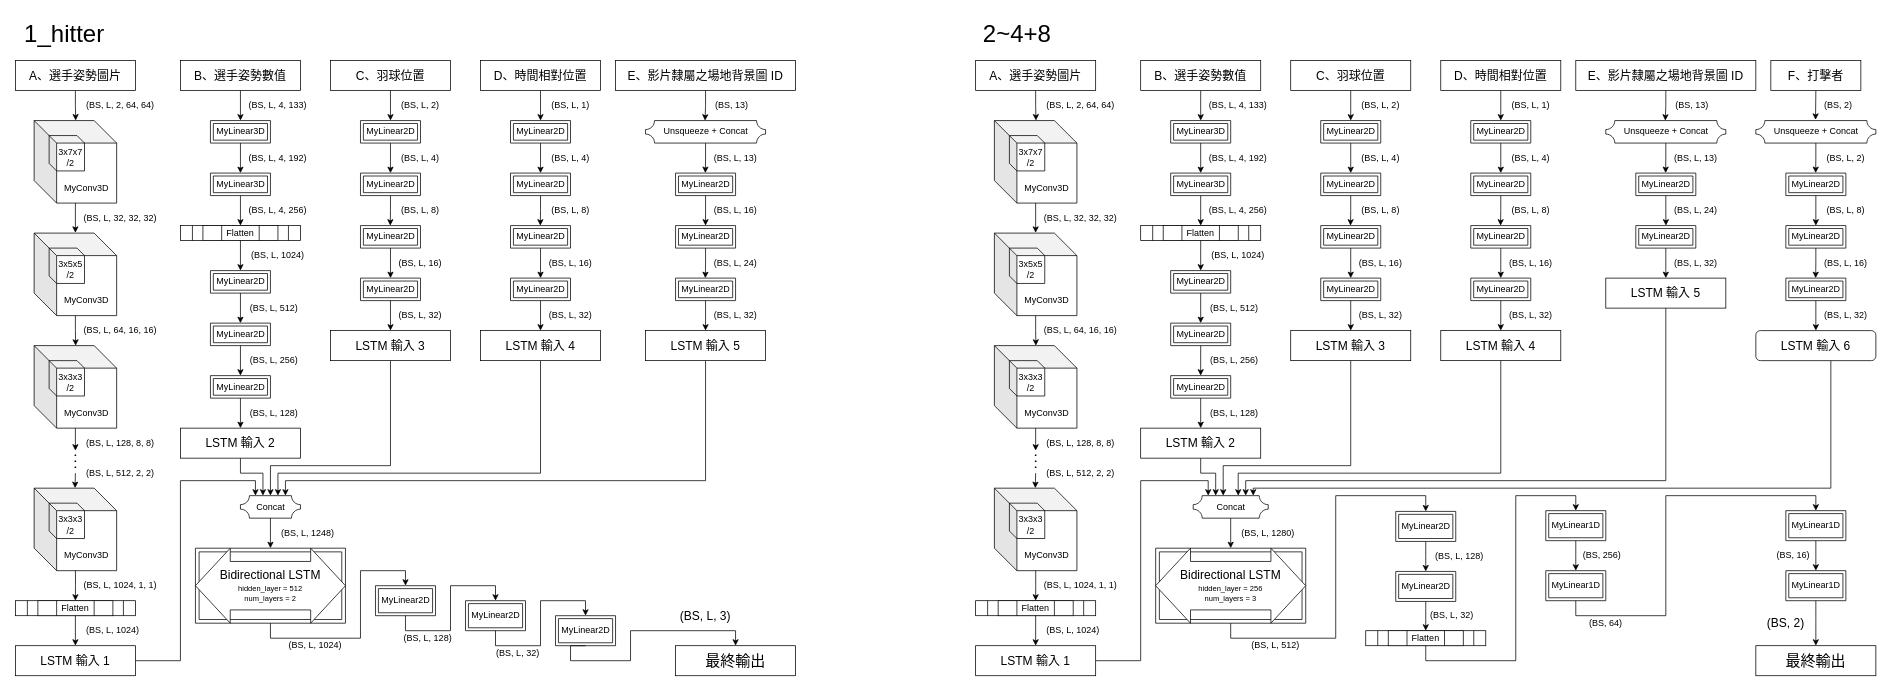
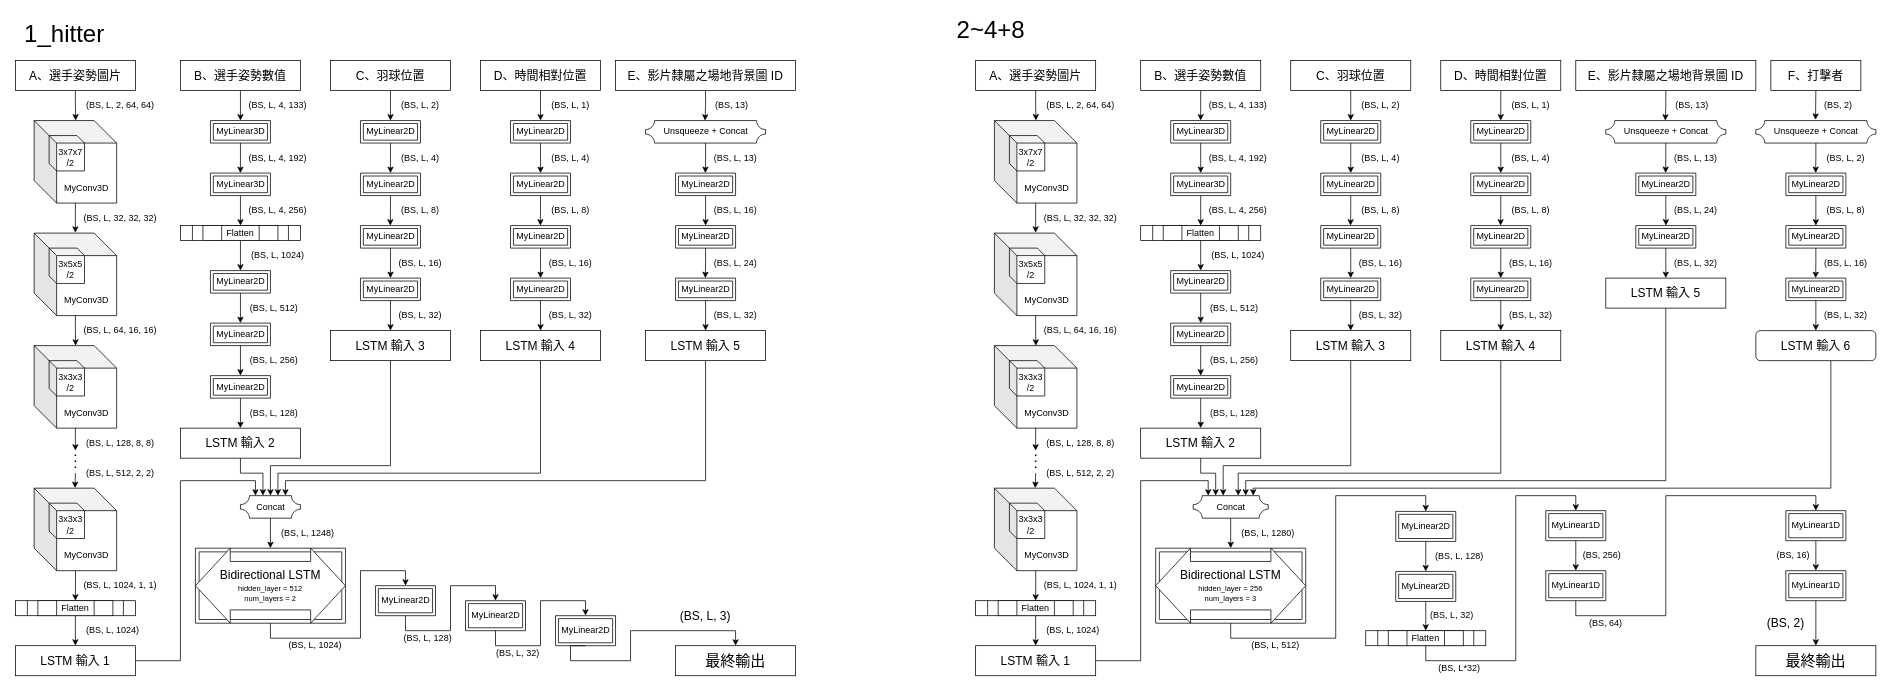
- <mxCell id="344" value="2~4+8" style="text;html=1;align=center;verticalAlign=middle;resizable=0;points=[];autosize=1;strokeColor=none;fillColor=none;fontSize=32;" vertex="1" parent="1"><mxGeometry x="1300" y="20" width="110" height="50" as="geometry" /></mxCell>
+ <mxCell id="344" value="2~4+8" style="text;html=1;align=center;verticalAlign=middle;resizable=0;points=[];autosize=1;strokeColor=none;fillColor=none;fontSize=32;" vertex="1" parent="1"><mxGeometry x="1265" y="15" width="110" height="50" as="geometry" /></mxCell>
+ <mxCell id="373" value="(BS, L*32)" style="text;html=1;align=center;verticalAlign=middle;whiteSpace=wrap;rounded=0;" vertex="1" parent="1"><mxGeometry x="1910" y="880" width="70" height="20" as="geometry" /></mxCell>
